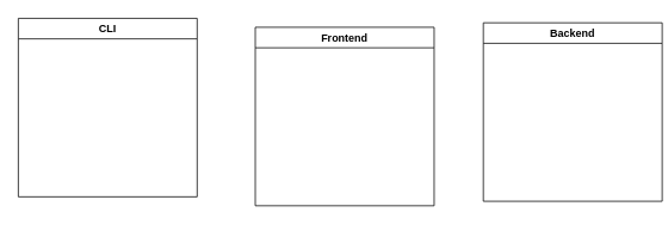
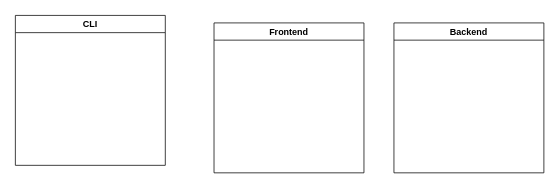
- <mxCell id="4" value="Backend" style="swimlane;whiteSpace=wrap;html=1;" vertex="1" parent="1"><mxGeometry x="540" y="25" width="200" height="200" as="geometry" /></mxCell>
+ <mxCell id="4" value="Backend" style="swimlane;whiteSpace=wrap;html=1;" vertex="1" parent="1"><mxGeometry x="525" y="30" width="200" height="200" as="geometry" /></mxCell>
